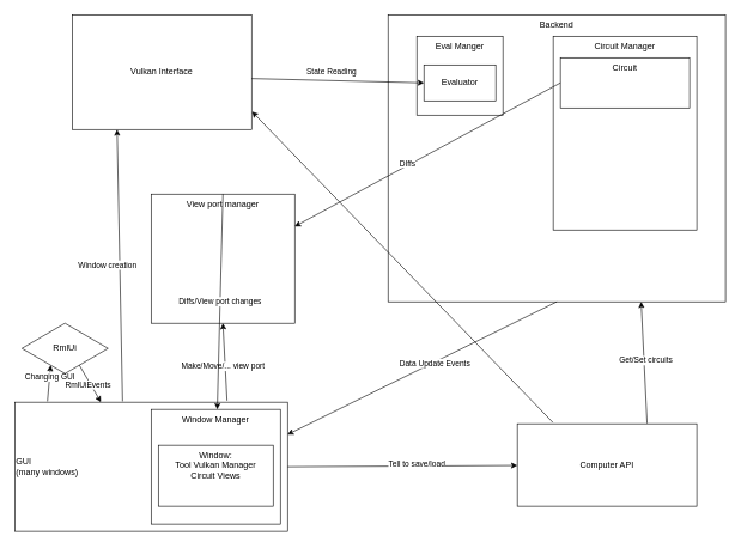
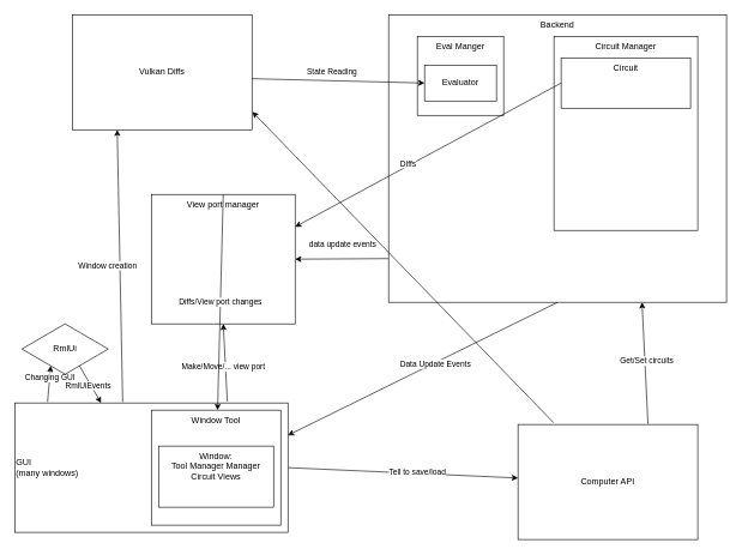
- <mxCell id="2" value="Vulkan Interface" style="whiteSpace=wrap;html=1;strokeColor=default;fillColor=none;" vertex="1" parent="1"><mxGeometry x="100" y="20" width="250" height="160" as="geometry" /></mxCell>
+ <mxCell id="2" value="Vulkan Diffs" style="whiteSpace=wrap;html=1;strokeColor=default;fillColor=none;" vertex="1" parent="1"><mxGeometry x="100" y="20" width="250" height="160" as="geometry" /></mxCell>
+ <mxCell id="21" value="" style="endArrow=classic;html=1;rounded=0;entryX=1;entryY=0.5;entryDx=0;entryDy=0;exitX=-0.001;exitY=0.848;exitDx=0;exitDy=0;exitPerimeter=0;" edge="1" parent="1" source="3" target="10"><mxGeometry width="50" height="50" relative="1" as="geometry"><mxPoint x="490" y="450" as="sourcePoint" /><mxPoint x="540" y="400" as="targetPoint" /></mxGeometry></mxCell>
+ <mxCell id="22" value="data update events" style="edgeLabel;html=1;align=center;verticalAlign=middle;resizable=0;points=[];" vertex="1" connectable="0" parent="21"><mxGeometry x="-0.068" y="1" relative="1" as="geometry"><mxPoint x="-4" y="-21" as="offset" /></mxGeometry></mxCell>
- <mxCell id="30" value="Window Manager" style="rounded=0;whiteSpace=wrap;html=1;fillColor=none;verticalAlign=top;" vertex="1" parent="1"><mxGeometry x="210" y="570" width="180" height="160" as="geometry" /></mxCell>
+ <mxCell id="30" value="Window Tool" style="rounded=0;whiteSpace=wrap;html=1;fillColor=none;verticalAlign=top;" vertex="1" parent="1"><mxGeometry x="210" y="570" width="180" height="160" as="geometry" /></mxCell>
- <mxCell id="31" value="Window:&lt;div&gt;Tool Vulkan&amp;nbsp;&lt;span style=&quot;background-color: transparent; color: light-dark(rgb(0, 0, 0), rgb(255, 255, 255));&quot;&gt;Manager&lt;/span&gt;&lt;/div&gt;&lt;div&gt;&lt;span style=&quot;background-color: transparent; color: light-dark(rgb(0, 0, 0), rgb(255, 255, 255));&quot;&gt;Circuit Views&lt;/span&gt;&lt;/div&gt;" style="rounded=0;whiteSpace=wrap;html=1;fillColor=none;verticalAlign=top;" vertex="1" parent="1"><mxGeometry x="220" y="620" width="160" height="85" as="geometry" /></mxCell>
+ <mxCell id="31" value="Window:&lt;div&gt;Tool Manager&amp;nbsp;&lt;span style=&quot;background-color: transparent; color: light-dark(rgb(0, 0, 0), rgb(255, 255, 255));&quot;&gt;Manager&lt;/span&gt;&lt;/div&gt;&lt;div&gt;&lt;span style=&quot;background-color: transparent; color: light-dark(rgb(0, 0, 0), rgb(255, 255, 255));&quot;&gt;Circuit Views&lt;/span&gt;&lt;/div&gt;" style="rounded=0;whiteSpace=wrap;html=1;fillColor=none;verticalAlign=top;" vertex="1" parent="1"><mxGeometry x="220" y="620" width="160" height="85" as="geometry" /></mxCell>
- <mxCell id="5" value="Computer API" style="whiteSpace=wrap;html=1;strokeColor=default;fillColor=none;" vertex="1" parent="1"><mxGeometry x="720" y="590" width="250" height="115" as="geometry" /></mxCell>
+ <mxCell id="5" value="Computer API" style="whiteSpace=wrap;html=1;strokeColor=default;fillColor=none;" vertex="1" parent="1"><mxGeometry x="720" y="590" width="250" height="160" as="geometry" /></mxCell>
